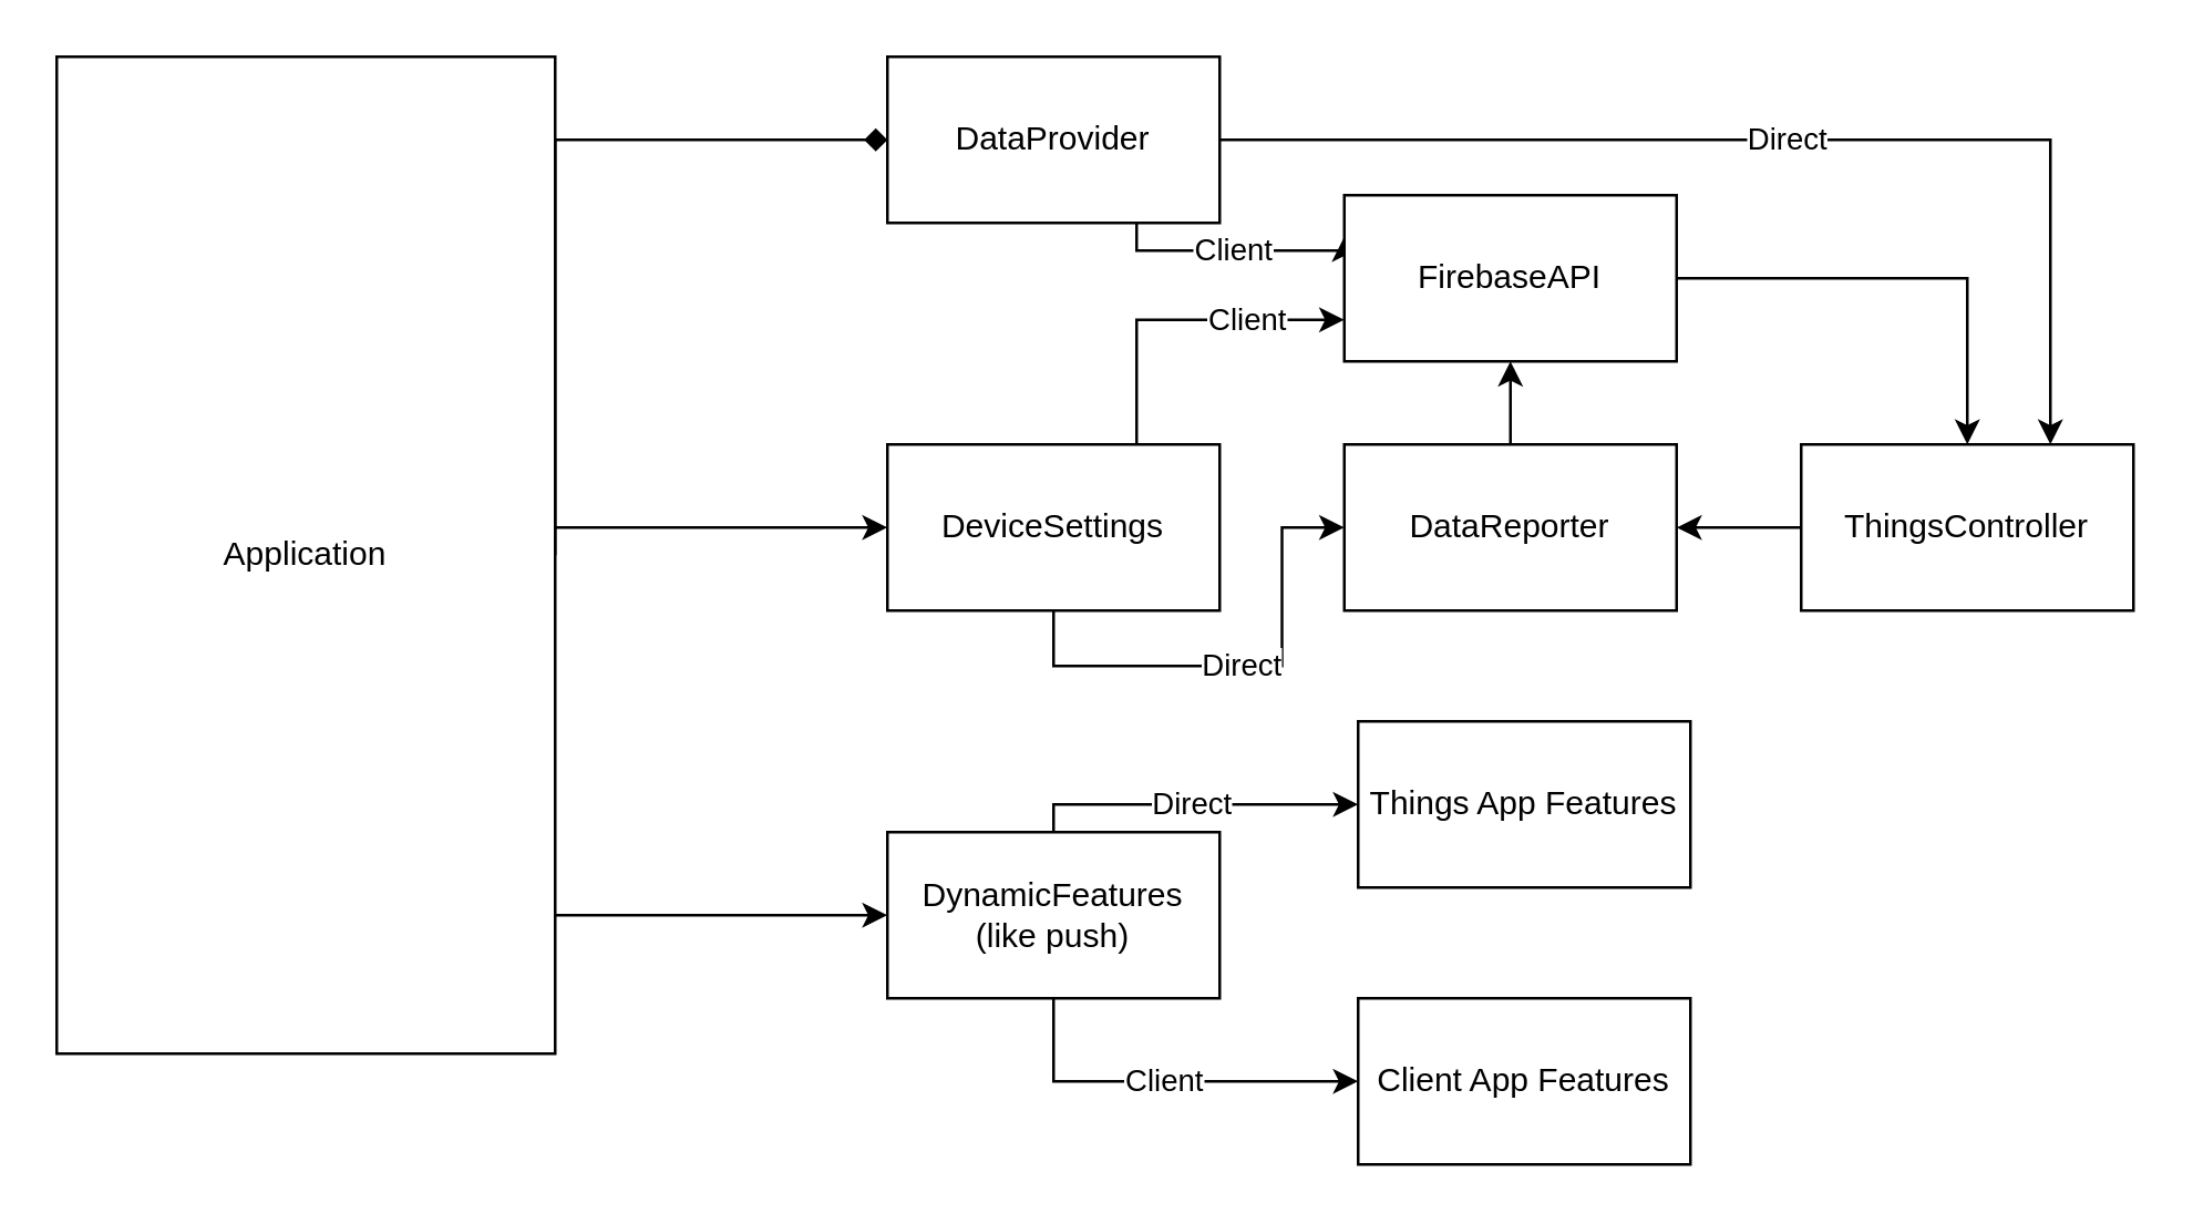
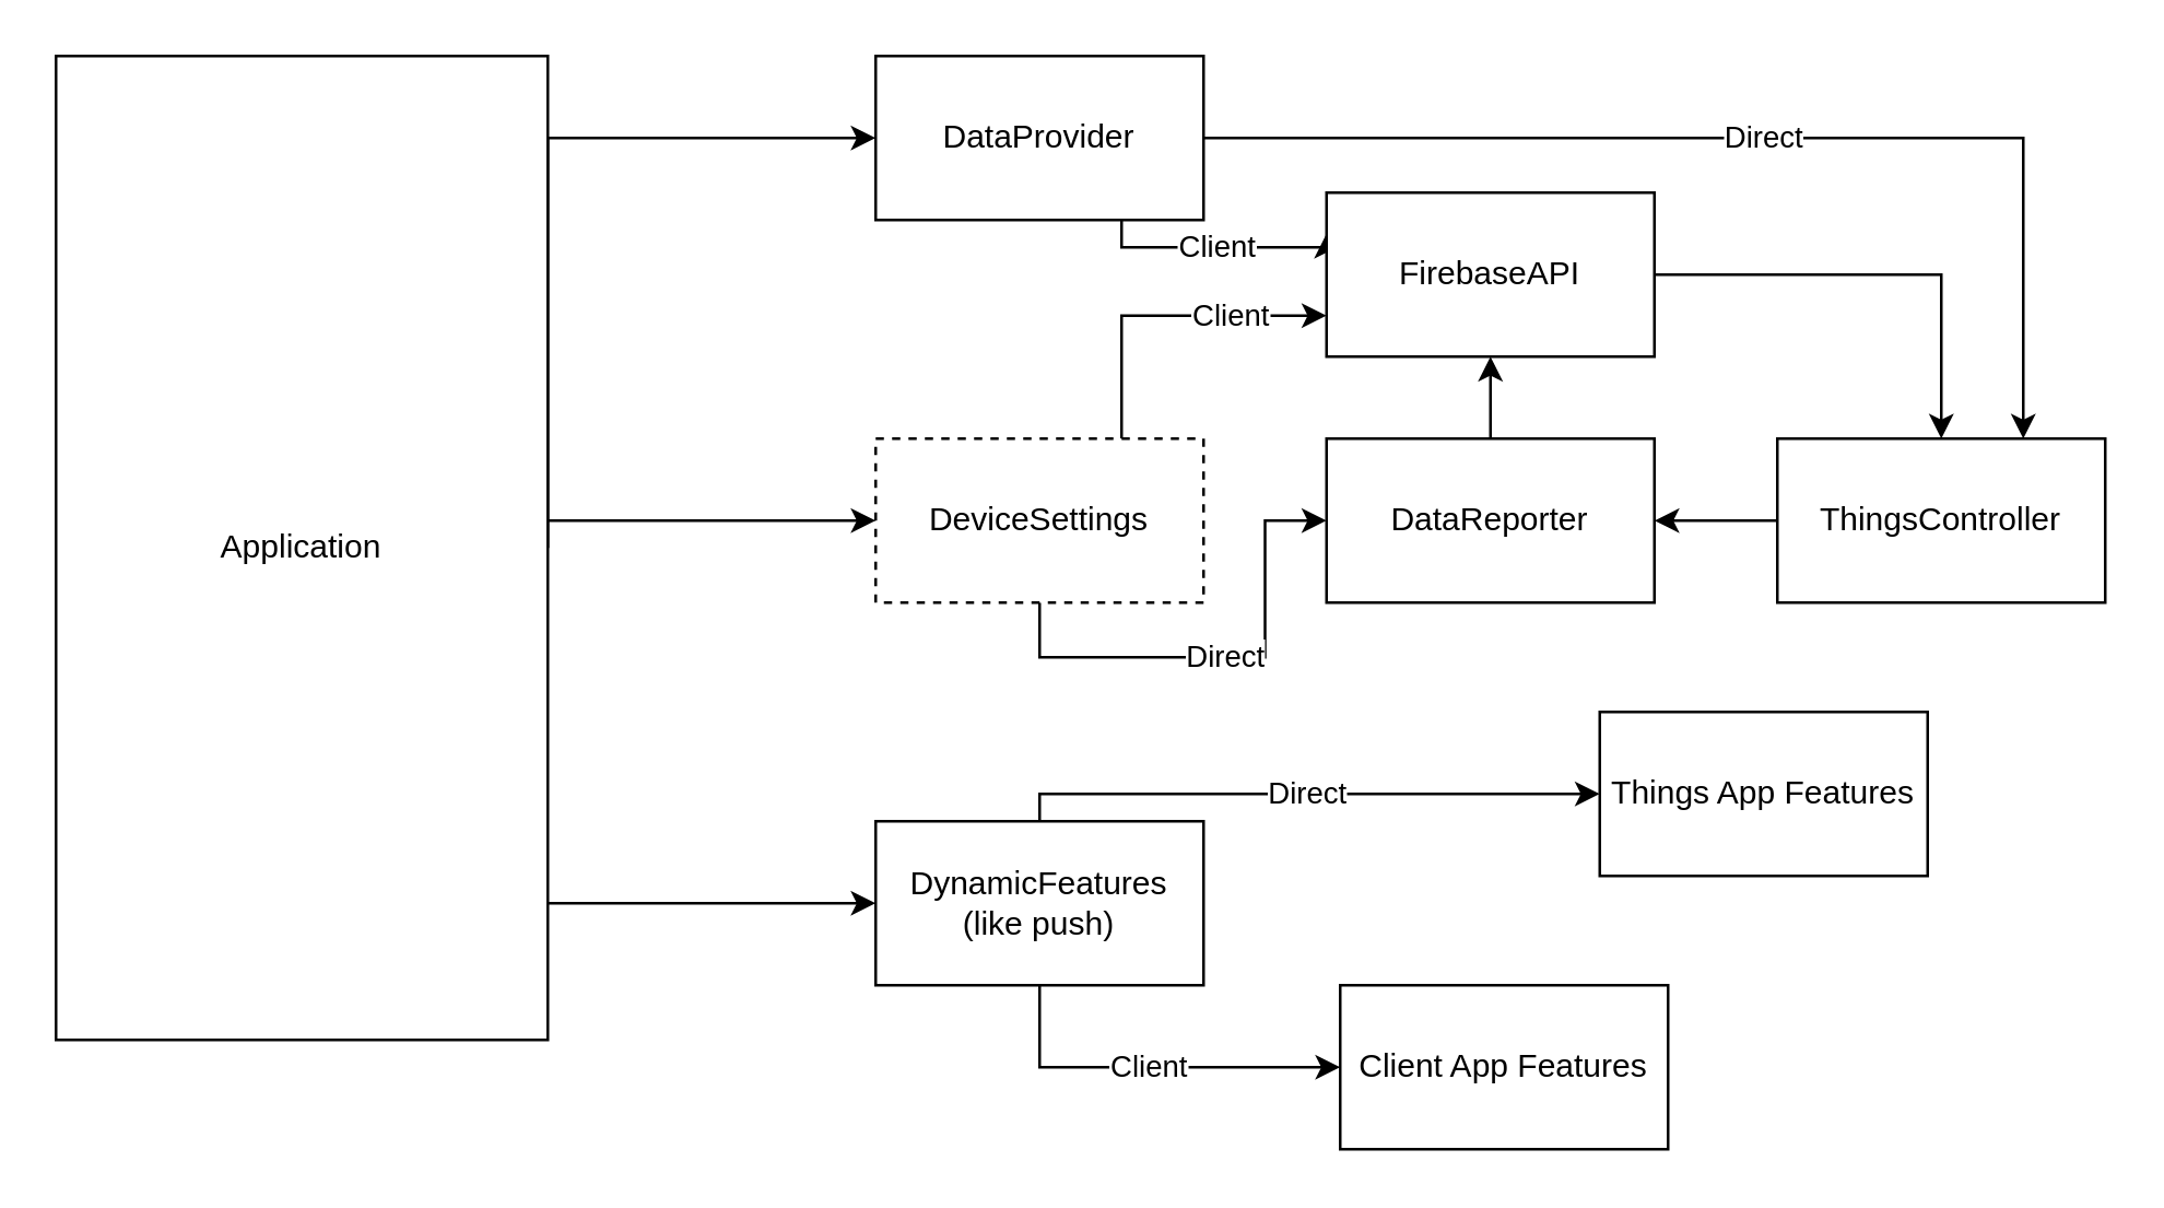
- <mxCell id="2" style="edgeStyle=orthogonalEdgeStyle;rounded=0;orthogonalLoop=1;jettySize=auto;html=1;exitX=1;exitY=0.5;exitDx=0;exitDy=0;endArrow=diamond;" edge="1" parent="1" source="5" target="8"><mxGeometry relative="1" as="geometry"><Array as="points"><mxPoint x="200" y="50" /></Array></mxGeometry></mxCell>
+ <mxCell id="2" style="edgeStyle=orthogonalEdgeStyle;rounded=0;orthogonalLoop=1;jettySize=auto;html=1;exitX=1;exitY=0.5;exitDx=0;exitDy=0;" edge="1" parent="1" source="5" target="8"><mxGeometry relative="1" as="geometry"><Array as="points"><mxPoint x="200" y="50" /></Array></mxGeometry></mxCell>
- <mxCell id="15" value="DeviceSettings" style="rounded=0;whiteSpace=wrap;html=1;" vertex="1" parent="1"><mxGeometry x="320" y="160" width="120" height="60" as="geometry" /></mxCell>
+ <mxCell id="15" value="DeviceSettings" style="rounded=0;whiteSpace=wrap;html=1;dashed=1;" vertex="1" parent="1"><mxGeometry x="320" y="160" width="120" height="60" as="geometry" /></mxCell>
- <mxCell id="19" value="Things App Features" style="rounded=0;whiteSpace=wrap;html=1;" vertex="1" parent="1"><mxGeometry x="490" y="260" width="120" height="60" as="geometry" /></mxCell>
+ <mxCell id="19" value="Things App Features" style="rounded=0;whiteSpace=wrap;html=1;" vertex="1" parent="1"><mxGeometry x="585" y="260" width="120" height="60" as="geometry" /></mxCell>
